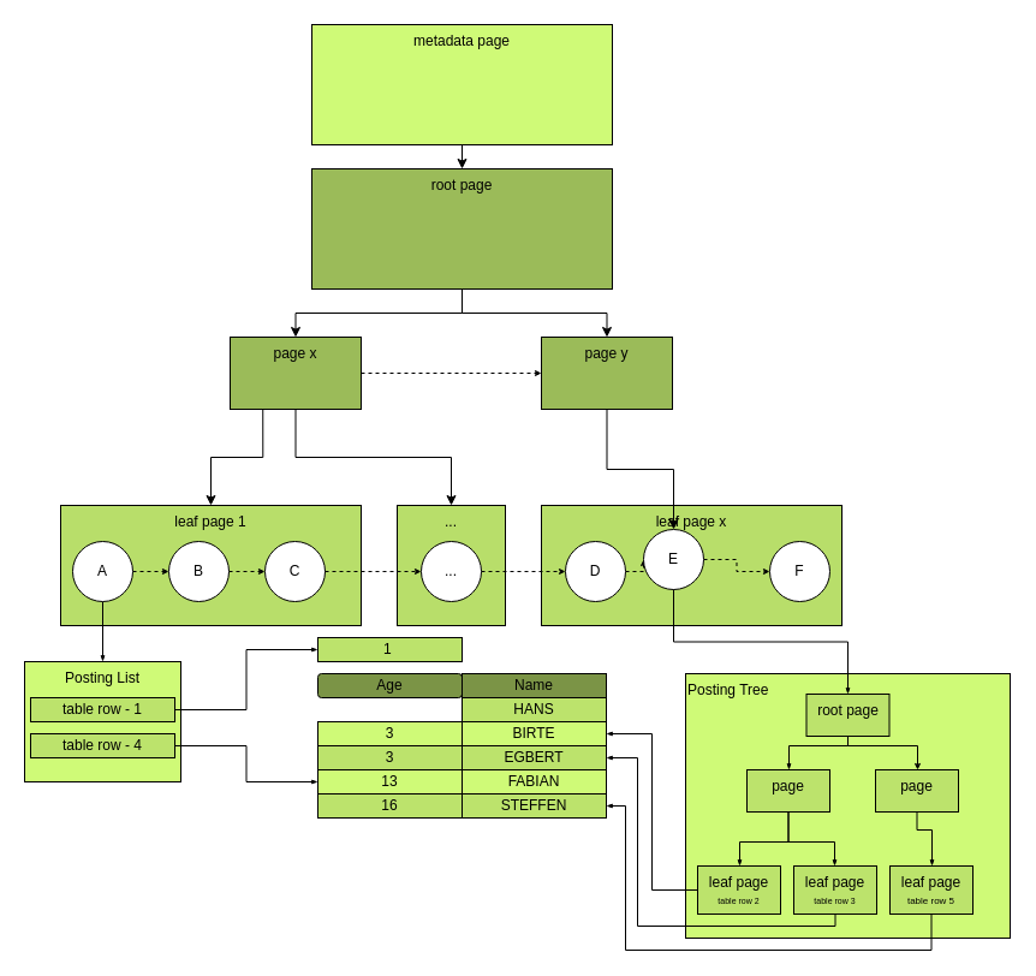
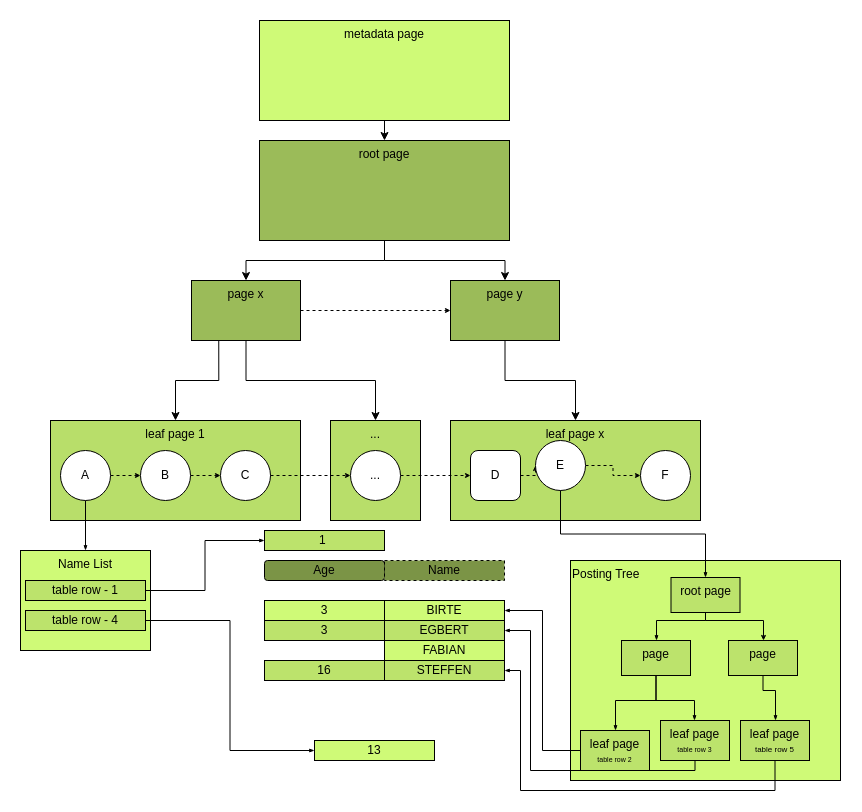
- <mxCell id="40" style="edgeStyle=orthogonalEdgeStyle;rounded=0;orthogonalLoop=1;jettySize=auto;html=1;exitX=0.5;exitY=1;exitDx=0;exitDy=0;" parent="1" source="41" target="12" edge="1"><mxGeometry relative="1" as="geometry" /></mxCell>
+ <mxCell id="40" style="edgeStyle=orthogonalEdgeStyle;rounded=0;orthogonalLoop=1;jettySize=auto;html=1;exitX=0.5;exitY=1;exitDx=0;exitDy=0;" parent="1" source="41" target="3" edge="1"><mxGeometry relative="1" as="geometry" /></mxCell>
- <mxCell id="10" value="D" style="ellipse;whiteSpace=wrap;html=1;" parent="1" vertex="1"><mxGeometry x="470" y="450" width="50" height="50" as="geometry" /></mxCell>
+ <mxCell id="10" value="D" style="whiteSpace=wrap;html=1;rounded=1;" parent="1" vertex="1"><mxGeometry x="470" y="450" width="50" height="50" as="geometry" /></mxCell>
- <mxCell id="42" value="Posting List&lt;br&gt;" style="rounded=0;whiteSpace=wrap;html=1;verticalAlign=top;fillColor=#CFFA77;" parent="1" vertex="1"><mxGeometry x="20" y="550" width="130" height="100" as="geometry" /></mxCell>
+ <mxCell id="42" value="Name List&lt;br&gt;" style="rounded=0;whiteSpace=wrap;html=1;verticalAlign=top;fillColor=#CFFA77;" parent="1" vertex="1"><mxGeometry x="20" y="550" width="130" height="100" as="geometry" /></mxCell>
- <mxCell id="35" value="Name" style="rounded=0;whiteSpace=wrap;html=1;align=center;fillColor=#7B9446;" parent="1" vertex="1"><mxGeometry x="384" y="560" width="120" height="20" as="geometry" /></mxCell>
+ <mxCell id="35" value="Name" style="rounded=0;whiteSpace=wrap;html=1;align=center;fillColor=#7B9446;dashed=1;" parent="1" vertex="1"><mxGeometry x="384" y="560" width="120" height="20" as="geometry" /></mxCell>
- <mxCell id="25" value="HANS" style="rounded=0;whiteSpace=wrap;html=1;align=center;fillColor=#BCE36C;" parent="1" vertex="1"><mxGeometry x="384" y="580" width="120" height="20" as="geometry" /></mxCell>
- <mxCell id="30" value="13" style="rounded=0;whiteSpace=wrap;html=1;align=center;fillColor=#CFFA77;" parent="1" vertex="1"><mxGeometry x="264" y="640" width="120" height="20" as="geometry" /></mxCell>
+ <mxCell id="30" value="13" style="rounded=0;whiteSpace=wrap;html=1;align=center;fillColor=#CFFA77;" parent="1" vertex="1"><mxGeometry x="314" y="740" width="120" height="20" as="geometry" /></mxCell>
- <mxCell id="55" value="leaf page&lt;br&gt;&lt;font style=&quot;font-size: 7px&quot;&gt;table row 2&lt;/font&gt;" style="rounded=0;whiteSpace=wrap;html=1;verticalAlign=top;fillColor=#BCE36C;" parent="1" vertex="1"><mxGeometry x="580" y="720" width="69" height="40" as="geometry" /></mxCell>
+ <mxCell id="55" value="leaf page&lt;br&gt;&lt;font style=&quot;font-size: 7px&quot;&gt;table row 2&lt;/font&gt;" style="rounded=0;whiteSpace=wrap;html=1;verticalAlign=top;fillColor=#BCE36C;" parent="1" vertex="1"><mxGeometry x="580" y="730" width="69" height="40" as="geometry" /></mxCell>
